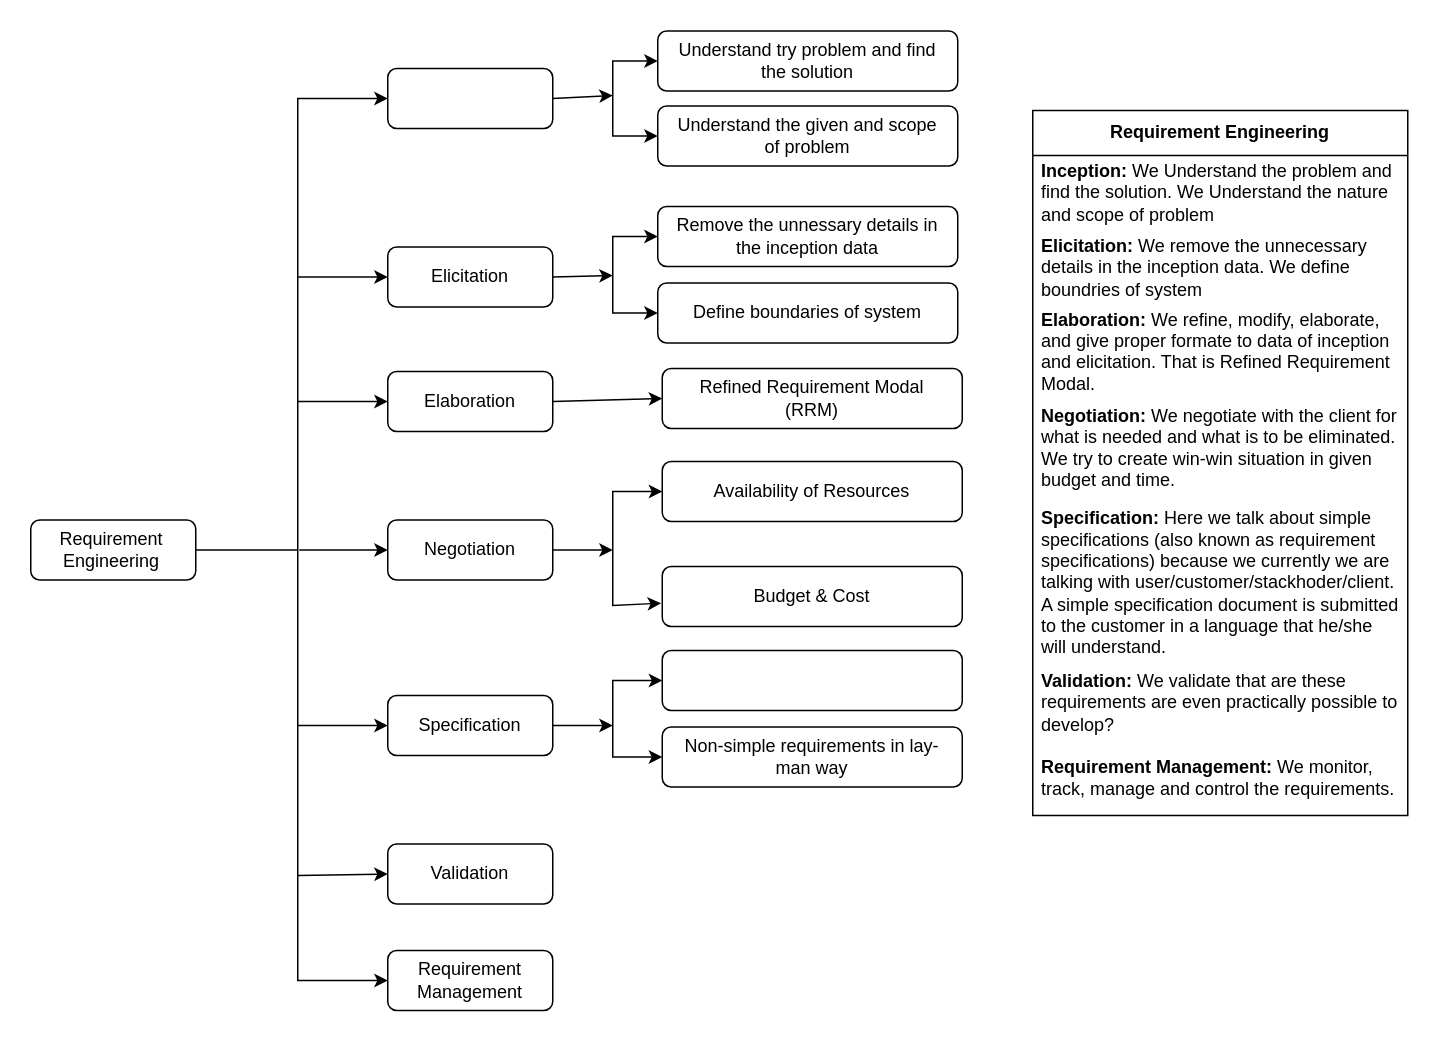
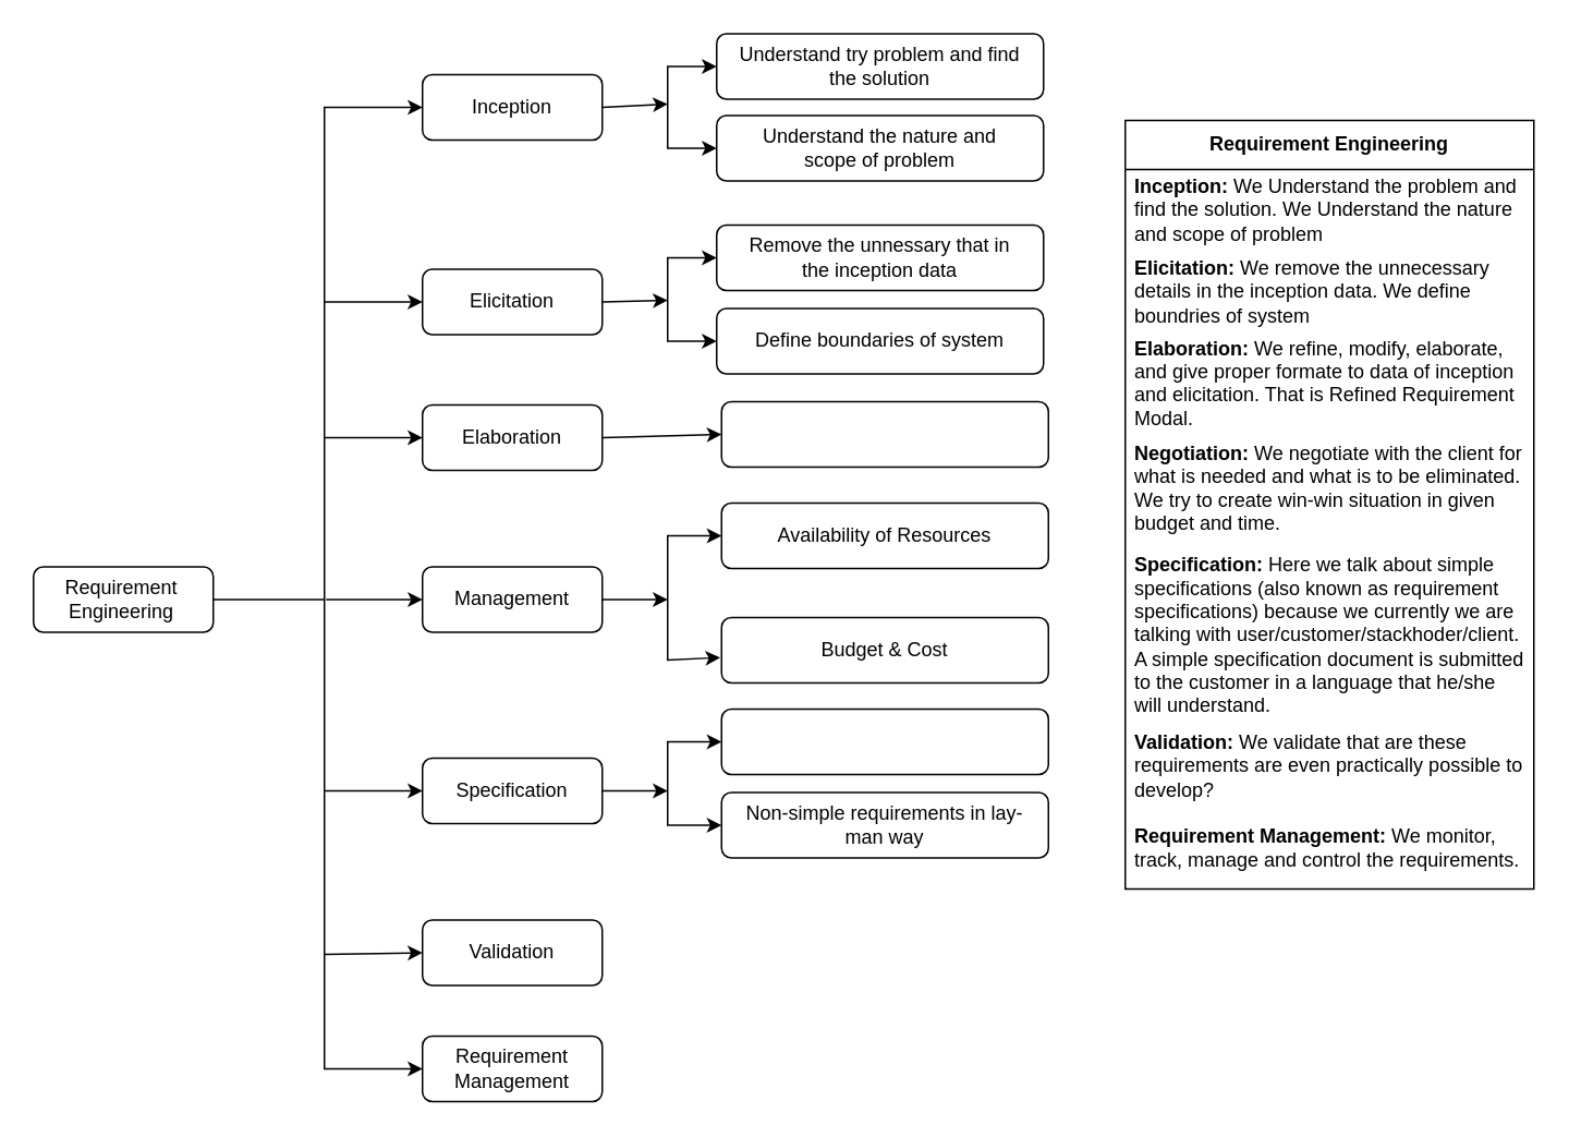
+ <mxCell id="13" value="Inception" style="text;html=1;strokeColor=none;fillColor=none;align=center;verticalAlign=middle;whiteSpace=wrap;rounded=0;" vertex="1" parent="1"><mxGeometry x="268" y="50" width="90" height="30" as="geometry" /></mxCell>
- <mxCell id="27" value="Understand the given and scope of problem" style="text;html=1;strokeColor=none;fillColor=none;align=center;verticalAlign=middle;whiteSpace=wrap;rounded=0;" vertex="1" parent="1"><mxGeometry x="448" y="75" width="180" height="30" as="geometry" /></mxCell>
+ <mxCell id="27" value="Understand the nature and scope of problem" style="text;html=1;strokeColor=none;fillColor=none;align=center;verticalAlign=middle;whiteSpace=wrap;rounded=0;" vertex="1" parent="1"><mxGeometry x="448" y="75" width="180" height="30" as="geometry" /></mxCell>
- <mxCell id="29" value="Remove the unnessary details in the inception data" style="text;html=1;strokeColor=none;fillColor=none;align=center;verticalAlign=middle;whiteSpace=wrap;rounded=0;" vertex="1" parent="1"><mxGeometry x="448" y="142" width="180" height="30" as="geometry" /></mxCell>
+ <mxCell id="29" value="Remove the unnessary that in the inception data" style="text;html=1;strokeColor=none;fillColor=none;align=center;verticalAlign=middle;whiteSpace=wrap;rounded=0;" vertex="1" parent="1"><mxGeometry x="448" y="142" width="180" height="30" as="geometry" /></mxCell>
- <mxCell id="33" value="Refined Requirement Modal (RRM)" style="text;html=1;strokeColor=none;fillColor=none;align=center;verticalAlign=middle;whiteSpace=wrap;rounded=0;" vertex="1" parent="1"><mxGeometry x="451" y="250" width="180" height="30" as="geometry" /></mxCell>
- <mxCell id="19" value="Negotiation" style="text;html=1;strokeColor=none;fillColor=none;align=center;verticalAlign=middle;whiteSpace=wrap;rounded=0;" vertex="1" parent="1"><mxGeometry x="268" y="351" width="90" height="30" as="geometry" /></mxCell>
+ <mxCell id="19" value="Management" style="text;html=1;strokeColor=none;fillColor=none;align=center;verticalAlign=middle;whiteSpace=wrap;rounded=0;" vertex="1" parent="1"><mxGeometry x="268" y="351" width="90" height="30" as="geometry" /></mxCell>
